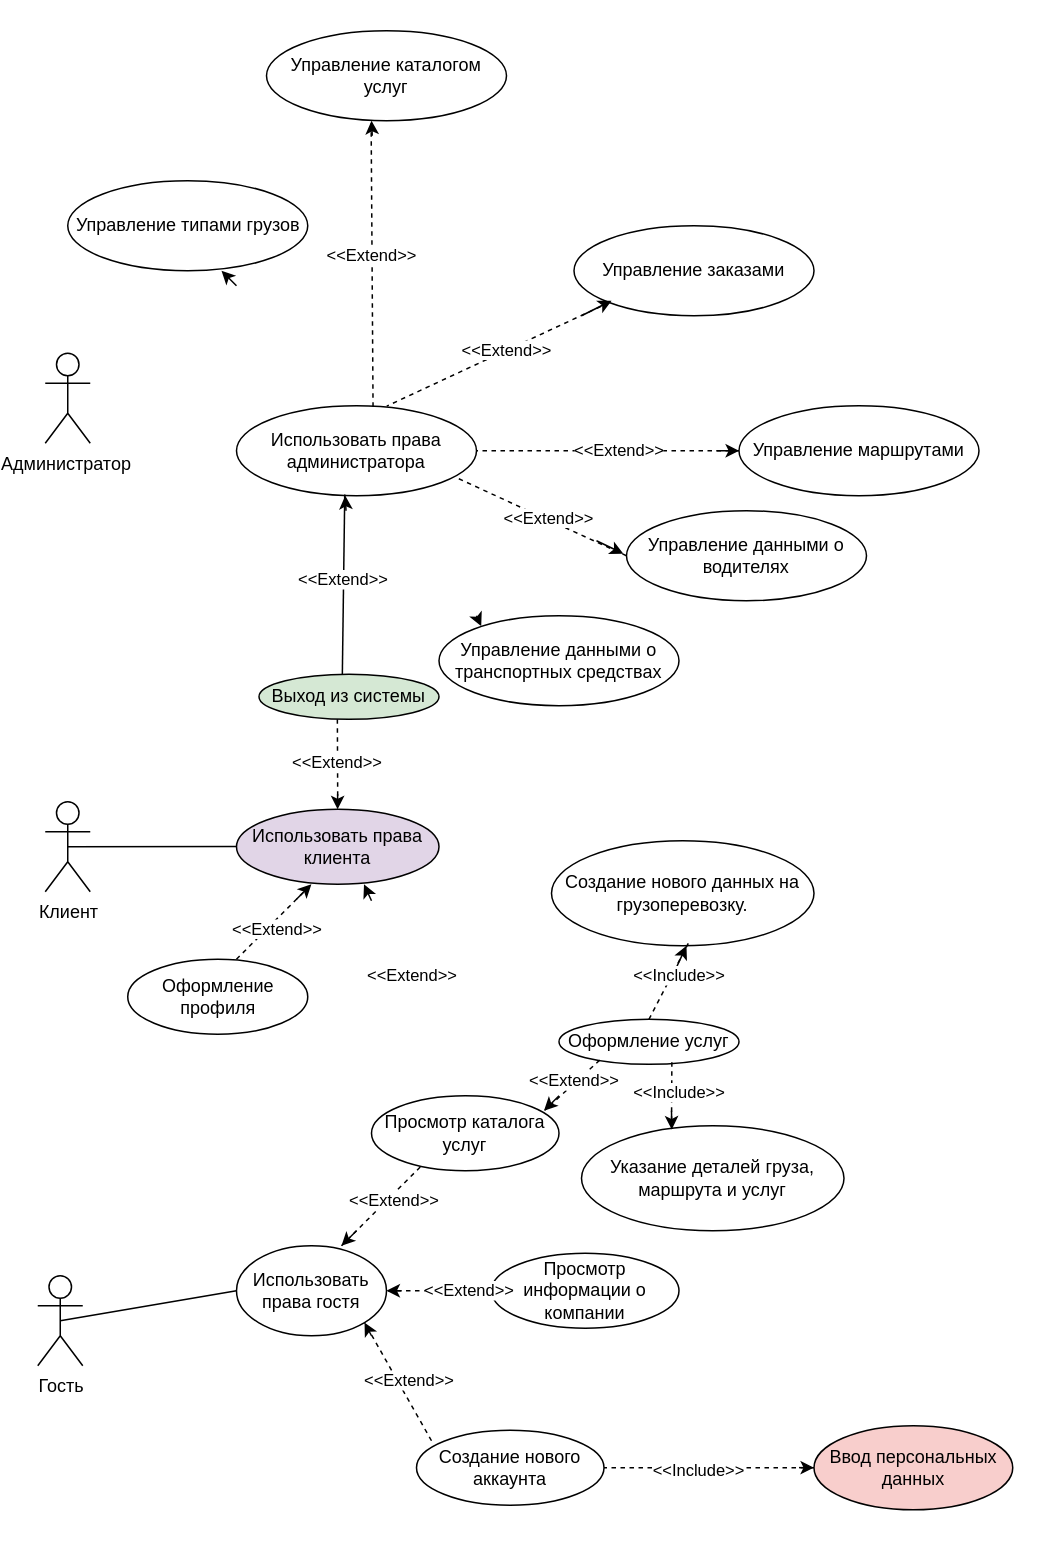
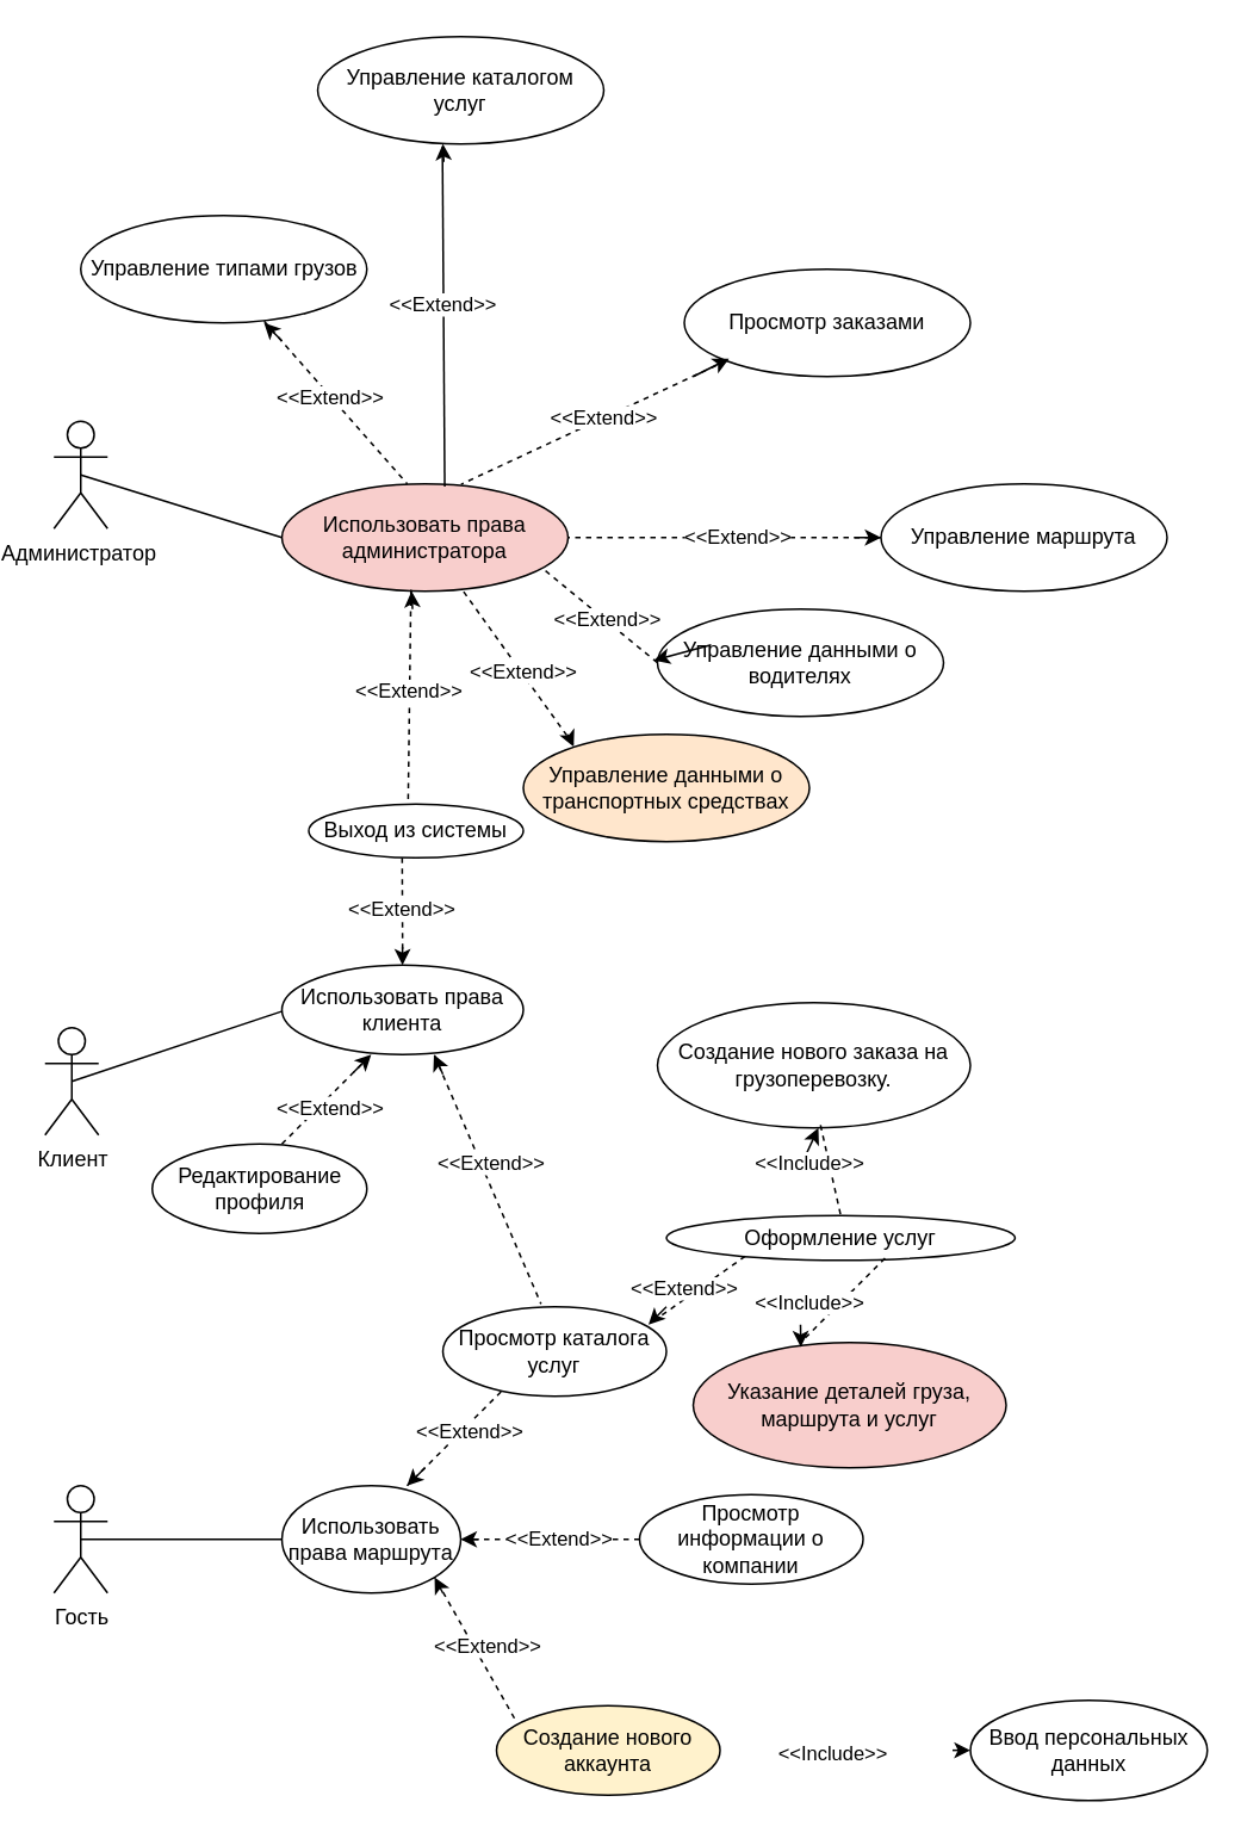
- <mxCell id="49" value="Управление заказами" style="ellipse;whiteSpace=wrap;html=1;" vertex="1" parent="1"><mxGeometry x="373" y="150" width="160" height="60" as="geometry" /></mxCell>
+ <mxCell id="49" value="Просмотр заказами" style="ellipse;whiteSpace=wrap;html=1;" vertex="1" parent="1"><mxGeometry x="373" y="150" width="160" height="60" as="geometry" /></mxCell>
- <mxCell id="61" value="" style="endArrow=none;dashed=1;html=1;rounded=0;exitX=0.436;exitY=1.029;exitDx=0;exitDy=0;exitPerimeter=0;entryX=0.569;entryY=0.024;entryDx=0;entryDy=0;entryPerimeter=0;" edge="1" parent="1" source="47" target="4"><mxGeometry width="50" height="50" relative="1" as="geometry"><mxPoint x="124" y="171" as="sourcePoint" /><mxPoint x="215" y="281" as="targetPoint" /></mxGeometry></mxCell>
+ <mxCell id="61" value="" style="endArrow=none;dashed=0;html=1;rounded=0;exitX=0.436;exitY=1.029;exitDx=0;exitDy=0;exitPerimeter=0;entryX=0.569;entryY=0.024;entryDx=0;entryDy=0;entryPerimeter=0;" edge="1" parent="1" source="47" target="4"><mxGeometry width="50" height="50" relative="1" as="geometry"><mxPoint x="124" y="171" as="sourcePoint" /><mxPoint x="215" y="281" as="targetPoint" /></mxGeometry></mxCell>
+ <mxCell id="59" value="" style="endArrow=none;dashed=1;html=1;rounded=0;exitX=0.641;exitY=0.984;exitDx=0;exitDy=0;exitPerimeter=0;entryX=0.438;entryY=0;entryDx=0;entryDy=0;entryPerimeter=0;" edge="1" parent="1" source="48" target="4"><mxGeometry width="50" height="50" relative="1" as="geometry"><mxPoint x="230" y="339" as="sourcePoint" /><mxPoint x="229" y="459" as="targetPoint" /></mxGeometry></mxCell>
+ <mxCell id="60" value="&amp;lt;&amp;lt;Extend&amp;gt;&amp;gt;" style="edgeLabel;html=1;align=center;verticalAlign=middle;resizable=0;points=[];" vertex="1" connectable="0" parent="59"><mxGeometry x="-0.07" y="-1" relative="1" as="geometry"><mxPoint as="offset" /></mxGeometry></mxCell>
+ <mxCell id="3" value="" style="endArrow=none;html=1;rounded=0;entryX=0;entryY=0.5;entryDx=0;entryDy=0;exitX=0.5;exitY=0.5;exitDx=0;exitDy=0;exitPerimeter=0;" edge="1" parent="1" source="2" target="4"><mxGeometry width="50" height="50" relative="1" as="geometry"><mxPoint x="260.5" y="630" as="sourcePoint" /><mxPoint x="98" y="300" as="targetPoint" /></mxGeometry></mxCell>
- <mxCell id="4" value="Использовать права администратора" style="ellipse;whiteSpace=wrap;html=1;" vertex="1" parent="1"><mxGeometry x="148" y="270" width="160" height="60" as="geometry" /></mxCell>
+ <mxCell id="4" value="Использовать права администратора" style="ellipse;whiteSpace=wrap;html=1;fillColor=#f8cecc;" vertex="1" parent="1"><mxGeometry x="148" y="270" width="160" height="60" as="geometry" /></mxCell>
- <mxCell id="50" value="Управление маршрутами" style="ellipse;whiteSpace=wrap;html=1;" vertex="1" parent="1"><mxGeometry x="483" y="270" width="160" height="60" as="geometry" /></mxCell>
+ <mxCell id="50" value="Управление маршрута" style="ellipse;whiteSpace=wrap;html=1;" vertex="1" parent="1"><mxGeometry x="483" y="270" width="160" height="60" as="geometry" /></mxCell>
+ <mxCell id="69" value="" style="endArrow=none;dashed=1;html=1;rounded=0;exitX=0.174;exitY=0.093;exitDx=0;exitDy=0;exitPerimeter=0;" edge="1" parent="1" source="52" target="4"><mxGeometry width="50" height="50" relative="1" as="geometry"><mxPoint y="202" as="sourcePoint" x="318" /><mxPoint x="279" y="308" as="targetPoint" /></mxGeometry></mxCell>
+ <mxCell id="70" value="&amp;lt;&amp;lt;Extend&amp;gt;&amp;gt;" style="edgeLabel;html=1;align=center;verticalAlign=middle;resizable=0;points=[];" vertex="1" connectable="0" parent="69"><mxGeometry x="-0.07" y="-1" relative="1" as="geometry"><mxPoint as="offset" /></mxGeometry></mxCell>
- <mxCell id="51" value="Управление данными о водителях" style="ellipse;whiteSpace=wrap;html=1;" vertex="1" parent="1"><mxGeometry x="408" y="340" width="160" height="60" as="geometry" /></mxCell>
+ <mxCell id="51" value="Управление данными о водителях" style="ellipse;whiteSpace=wrap;html=1;" vertex="1" parent="1"><mxGeometry x="358" y="340" width="160" height="60" as="geometry" /></mxCell>
- <mxCell id="56" value="" style="endArrow=none;dashed=0;html=1;rounded=0;entryX=0.463;entryY=-0.008;entryDx=0;entryDy=0;exitX=0.451;exitY=0.987;exitDx=0;exitDy=0;exitPerimeter=0;entryPerimeter=0;" edge="1" parent="1" source="4" target="7"><mxGeometry width="50" height="50" relative="1" as="geometry"><mxPoint x="223.02" y="329" as="sourcePoint" /><mxPoint x="222.78" y="389" as="targetPoint" /></mxGeometry></mxCell>
+ <mxCell id="56" value="" style="endArrow=none;dashed=1;html=1;rounded=0;entryX=0.463;entryY=-0.008;entryDx=0;entryDy=0;exitX=0.451;exitY=0.987;exitDx=0;exitDy=0;exitPerimeter=0;entryPerimeter=0;" edge="1" parent="1" source="4" target="7"><mxGeometry width="50" height="50" relative="1" as="geometry"><mxPoint x="223.02" y="329" as="sourcePoint" /><mxPoint x="222.78" y="389" as="targetPoint" /></mxGeometry></mxCell>
- <mxCell id="52" value="Управление данными о транспортных средствах" style="ellipse;whiteSpace=wrap;html=1;" vertex="1" parent="1"><mxGeometry x="283" y="410" width="160" height="60" as="geometry" /></mxCell>
+ <mxCell id="52" value="Управление данными о транспортных средствах" style="ellipse;whiteSpace=wrap;html=1;fillColor=#ffe6cc;" vertex="1" parent="1"><mxGeometry x="283" y="410" width="160" height="60" as="geometry" /></mxCell>
- <mxCell id="7" value="Выход из системы" style="ellipse;whiteSpace=wrap;html=1;fillColor=#d5e8d4;" vertex="1" parent="1"><mxGeometry x="163" y="449" width="120" height="30" as="geometry" /></mxCell>
+ <mxCell id="7" value="Выход из системы" style="ellipse;whiteSpace=wrap;html=1;" vertex="1" parent="1"><mxGeometry x="163" y="449" width="120" height="30" as="geometry" /></mxCell>
- <mxCell id="5" value="Клиент" style="shape=umlActor;verticalLabelPosition=bottom;verticalAlign=top;html=1;outlineConnect=0;" vertex="1" parent="1"><mxGeometry x="20.5" y="534" width="30" height="60" as="geometry" /></mxCell>
+ <mxCell id="5" value="Клиент" style="shape=umlActor;verticalLabelPosition=bottom;verticalAlign=top;html=1;outlineConnect=0;" vertex="1" parent="1"><mxGeometry x="15.5" y="574" width="30" height="60" as="geometry" /></mxCell>
- <mxCell id="9" value="Использовать права клиента" style="ellipse;whiteSpace=wrap;html=1;fillColor=#e1d5e7;" vertex="1" parent="1"><mxGeometry x="148" y="539" width="135" height="50" as="geometry" /></mxCell>
+ <mxCell id="9" value="Использовать права клиента" style="ellipse;whiteSpace=wrap;html=1;" vertex="1" parent="1"><mxGeometry x="148" y="539" width="135" height="50" as="geometry" /></mxCell>
- <mxCell id="39" value="Создание нового данных на грузоперевозку." style="ellipse;whiteSpace=wrap;html=1;" vertex="1" parent="1"><mxGeometry x="358" y="560" width="175" height="70" as="geometry" /></mxCell>
+ <mxCell id="39" value="Создание нового заказа на грузоперевозку." style="ellipse;whiteSpace=wrap;html=1;" vertex="1" parent="1"><mxGeometry x="358" y="560" width="175" height="70" as="geometry" /></mxCell>
- <mxCell id="6" value="Оформление профиля" style="ellipse;whiteSpace=wrap;html=1;" vertex="1" parent="1"><mxGeometry x="75.5" y="639" width="120" height="50" as="geometry" /></mxCell>
+ <mxCell id="6" value="Редактирование профиля" style="ellipse;whiteSpace=wrap;html=1;" vertex="1" parent="1"><mxGeometry x="75.5" y="639" width="120" height="50" as="geometry" /></mxCell>
+ <mxCell id="10" value="" style="endArrow=none;dashed=1;html=1;rounded=0;exitX=0.632;exitY=1.009;exitDx=0;exitDy=0;exitPerimeter=0;entryX=0.439;entryY=-0.032;entryDx=0;entryDy=0;entryPerimeter=0;" edge="1" parent="1" source="9" target="34"><mxGeometry width="50" height="50" relative="1" as="geometry"><mxPoint x="248" y="509" as="sourcePoint" /><mxPoint x="288" y="720" as="targetPoint" /></mxGeometry></mxCell>
- <mxCell id="38" value="Оформление услуг" style="ellipse;whiteSpace=wrap;html=1;" vertex="1" parent="1"><mxGeometry x="363" y="679" width="120" height="30" as="geometry" /></mxCell>
+ <mxCell id="38" value="Оформление услуг" style="ellipse;whiteSpace=wrap;html=1;" vertex="1" parent="1"><mxGeometry x="363" y="679" width="195" height="25" as="geometry" /></mxCell>
- <mxCell id="40" value="Указание деталей груза, маршрута и услуг" style="ellipse;whiteSpace=wrap;html=1;" vertex="1" parent="1"><mxGeometry x="378" y="750" width="175" height="70" as="geometry" /></mxCell>
+ <mxCell id="40" value="Указание деталей груза, маршрута и услуг" style="ellipse;whiteSpace=wrap;html=1;fillColor=#f8cecc;" vertex="1" parent="1"><mxGeometry x="378" y="750" width="175" height="70" as="geometry" /></mxCell>
- <mxCell id="20" value="Использовать права гостя" style="ellipse;whiteSpace=wrap;html=1;" vertex="1" parent="1"><mxGeometry x="148" y="830" width="100" height="60" as="geometry" /></mxCell>
+ <mxCell id="20" value="Использовать права маршрута" style="ellipse;whiteSpace=wrap;html=1;" vertex="1" parent="1"><mxGeometry x="148" y="830" width="100" height="60" as="geometry" /></mxCell>
- <mxCell id="22" value="Просмотр информации о компании" style="ellipse;whiteSpace=wrap;html=1;" vertex="1" parent="1"><mxGeometry x="318" y="835" width="125" height="50" as="geometry" /></mxCell>
+ <mxCell id="22" value="Просмотр информации о компании" style="ellipse;whiteSpace=wrap;html=1;" vertex="1" parent="1"><mxGeometry x="348" y="835" width="125" height="50" as="geometry" /></mxCell>
- <mxCell id="19" value="Гость" style="shape=umlActor;verticalLabelPosition=bottom;verticalAlign=top;html=1;outlineConnect=0;" vertex="1" parent="1"><mxGeometry x="15.5" y="850" width="30" height="60" as="geometry" /></mxCell>
+ <mxCell id="19" value="Гость" style="shape=umlActor;verticalLabelPosition=bottom;verticalAlign=top;html=1;outlineConnect=0;" vertex="1" parent="1"><mxGeometry x="20.5" y="830" width="30" height="60" as="geometry" /></mxCell>
- <mxCell id="23" value="Создание нового аккаунта" style="ellipse;whiteSpace=wrap;html=1;" vertex="1" parent="1"><mxGeometry x="268" y="953" width="125" height="50" as="geometry" /></mxCell>
+ <mxCell id="23" value="Создание нового аккаунта" style="ellipse;whiteSpace=wrap;html=1;fillColor=#fff2cc;" vertex="1" parent="1"><mxGeometry x="268" y="953" width="125" height="50" as="geometry" /></mxCell>
- <mxCell id="25" value="" style="endArrow=none;dashed=1;html=1;rounded=0;entryX=1;entryY=0.5;entryDx=0;entryDy=0;exitX=0;exitY=0.5;exitDx=0;exitDy=0;" edge="1" parent="1" source="24" target="23"><mxGeometry width="50" height="50" relative="1" as="geometry"><mxPoint x="528" y="975" as="sourcePoint" /><mxPoint x="508" y="940" as="targetPoint" /></mxGeometry></mxCell>
- <mxCell id="24" value="Ввод персональных данных" style="ellipse;whiteSpace=wrap;html=1;fillColor=#f8cecc;" vertex="1" parent="1"><mxGeometry x="533" y="950" width="132.5" height="56" as="geometry" /></mxCell>
+ <mxCell id="24" value="Ввод персональных данных" style="ellipse;whiteSpace=wrap;html=1;" vertex="1" parent="1"><mxGeometry x="533" y="950" width="132.5" height="56" as="geometry" /></mxCell>
